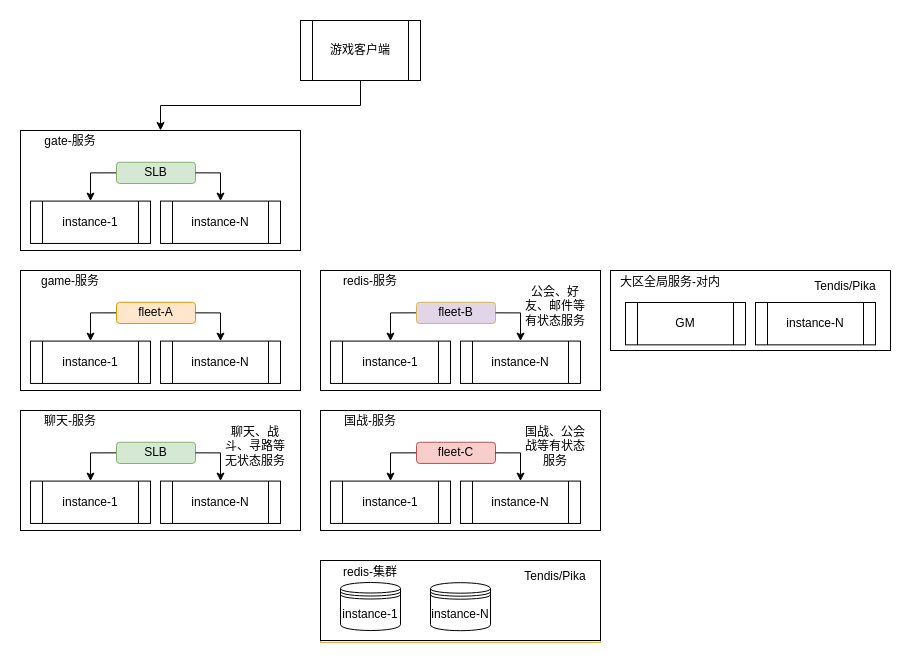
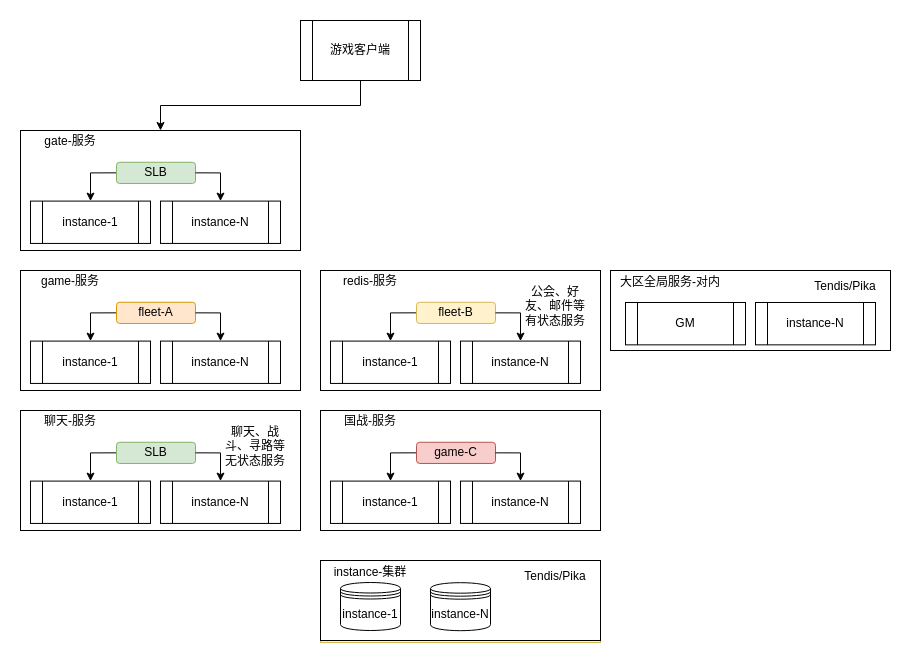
- <mxCell id="24" value="fleet-B" style="rounded=1;whiteSpace=wrap;html=1;fillColor=#e1d5e7;strokeColor=#d6b656;" vertex="1" parent="20"><mxGeometry x="96" y="31.765" width="79" height="21.176" as="geometry" /></mxCell>
+ <mxCell id="24" value="fleet-B" style="rounded=1;whiteSpace=wrap;html=1;fillColor=#fff2cc;strokeColor=#d6b656;" vertex="1" parent="20"><mxGeometry x="96" y="31.765" width="79" height="21.176" as="geometry" /></mxCell>
- <mxCell id="37" value="国战、公会战等有状态服务" style="text;html=1;strokeColor=none;fillColor=none;align=center;verticalAlign=middle;whiteSpace=wrap;rounded=0;" vertex="1" parent="29"><mxGeometry x="200" y="12" width="70" height="48" as="geometry" /></mxCell>
- <mxCell id="33" value="fleet-C" style="rounded=1;whiteSpace=wrap;html=1;fillColor=#f8cecc;strokeColor=#b85450;" vertex="1" parent="29"><mxGeometry x="96" y="31.765" width="79" height="21.176" as="geometry" /></mxCell>
+ <mxCell id="33" value="game-C" style="rounded=1;whiteSpace=wrap;html=1;fillColor=#f8cecc;strokeColor=#b85450;" vertex="1" parent="29"><mxGeometry x="96" y="31.765" width="79" height="21.176" as="geometry" /></mxCell>
- <mxCell id="52" value="redis-集群" style="text;html=1;strokeColor=none;fillColor=none;align=center;verticalAlign=middle;whiteSpace=wrap;rounded=0;" vertex="1" parent="47"><mxGeometry y="1" width="100" height="21.176" as="geometry" /></mxCell>
+ <mxCell id="52" value="instance-集群" style="text;html=1;strokeColor=none;fillColor=none;align=center;verticalAlign=middle;whiteSpace=wrap;rounded=0;" vertex="1" parent="47"><mxGeometry y="1" width="100" height="21.176" as="geometry" /></mxCell>
